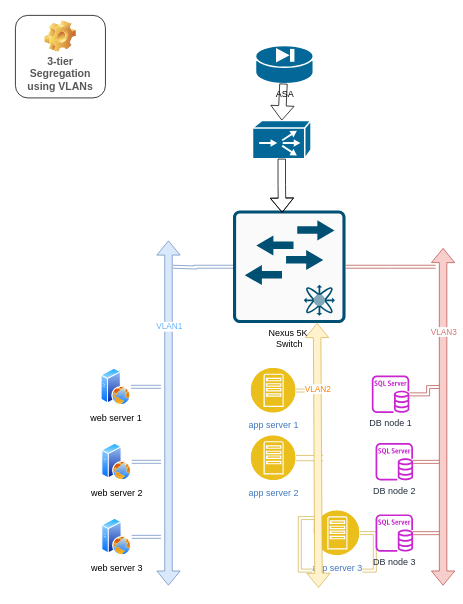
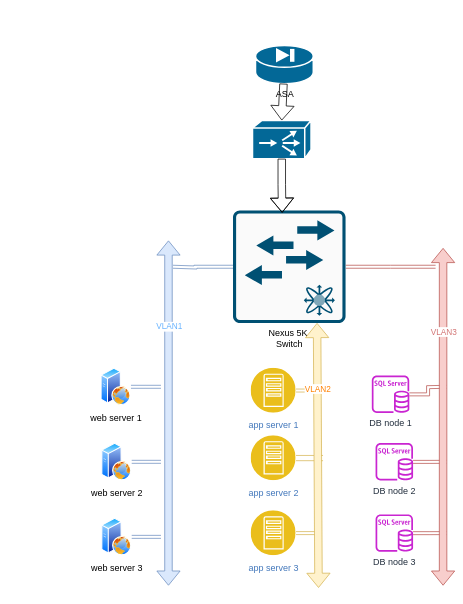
- <mxCell id="33" value="&lt;span style=&quot;color: rgb(88, 88, 91); font-family: CiscoSans, Arial, sans-serif; font-size: 14px; text-align: left; background-color: rgb(255, 255, 255);&quot;&gt;3-tier Segregation using VLANs&lt;/span&gt;" style="label;whiteSpace=wrap;html=1;align=center;verticalAlign=bottom;spacingLeft=0;spacingBottom=4;imageAlign=center;imageVerticalAlign=top;image=img/clipart/Gear_128x128.png" vertex="1" parent="1"><mxGeometry x="20" y="20" width="120" height="110" as="geometry" /></mxCell>
- <mxCell id="18" value="app server 3" style="image;aspect=fixed;perimeter=ellipsePerimeter;html=1;align=center;shadow=0;dashed=0;fontColor=#4277BB;labelBackgroundColor=default;fontSize=12;spacingTop=3;image=img/lib/ibm/applications/app_server.svg;" vertex="1" parent="1"><mxGeometry x="419" y="680" width="60" height="60" as="geometry" /></mxCell>
+ <mxCell id="18" value="app server 3" style="image;aspect=fixed;perimeter=ellipsePerimeter;html=1;align=center;shadow=0;dashed=0;fontColor=#4277BB;labelBackgroundColor=default;fontSize=12;spacingTop=3;image=img/lib/ibm/applications/app_server.svg;" vertex="1" parent="1"><mxGeometry x="334" y="680" width="60" height="60" as="geometry" /></mxCell>
